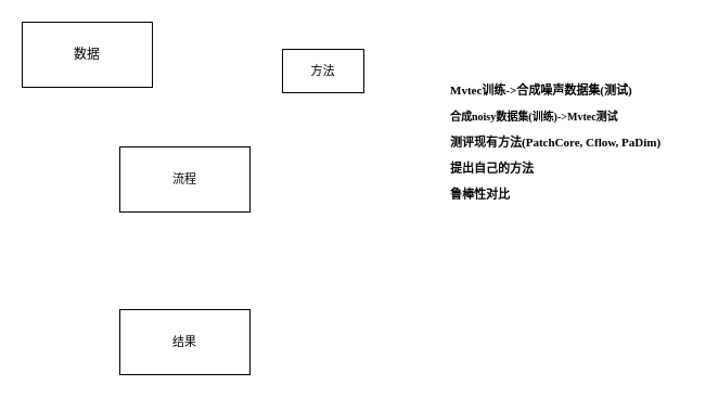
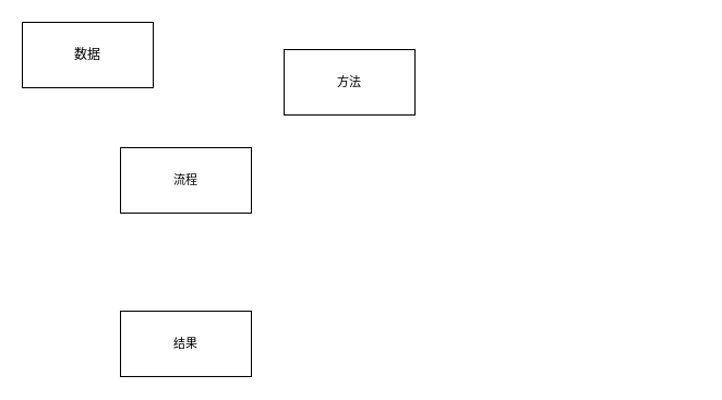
- <mxCell id="4" value="方法" style="whiteSpace=wrap;html=1;fontSize=11;" parent="1" vertex="1"><mxGeometry x="260" y="45" width="75" height="40" as="geometry" /></mxCell>
+ <mxCell id="4" value="方法" style="whiteSpace=wrap;html=1;fontSize=11;" parent="1" vertex="1"><mxGeometry x="260" y="45" width="120" height="60" as="geometry" /></mxCell>
- <mxCell id="3" value="&lt;h1&gt;&lt;p style=&quot;margin-top: 0pt ; margin-bottom: 0pt ; direction: ltr ; unicode-bidi: embed ; vertical-align: baseline&quot;&gt;&lt;font style=&quot;font-size: 11px&quot;&gt;&lt;span style=&quot;font-family: &amp;#34;times new roman&amp;#34;&quot;&gt;Mvtec&lt;/span&gt;&lt;span&gt;训练&lt;/span&gt;&lt;span style=&quot;font-family: &amp;#34;times new roman&amp;#34;&quot;&gt;-&amp;gt;&lt;/span&gt;&lt;span&gt;合成噪声数据集&lt;/span&gt;&lt;span style=&quot;font-family: &amp;#34;times new roman&amp;#34;&quot;&gt;(&lt;/span&gt;&lt;span&gt;测试&lt;/span&gt;&lt;span style=&quot;font-family: &amp;#34;times new roman&amp;#34;&quot;&gt;)&lt;/span&gt;&lt;/font&gt;&lt;/p&gt;&lt;p style=&quot;margin-top: 0pt ; margin-bottom: 0pt ; direction: ltr ; unicode-bidi: embed ; vertical-align: baseline&quot;&gt;&lt;font style=&quot;font-size: 10px&quot;&gt;合成&lt;span style=&quot;font-family: &amp;#34;times new roman&amp;#34;&quot;&gt;noisy&lt;/span&gt;数据集&lt;span style=&quot;font-family: &amp;#34;times new roman&amp;#34;&quot;&gt;(&lt;/span&gt;训练&lt;span style=&quot;font-family: &amp;#34;times new roman&amp;#34;&quot;&gt;)-&amp;gt;&lt;/span&gt;&lt;span style=&quot;font-family: &amp;#34;times new roman&amp;#34;&quot;&gt;Mvtec&lt;/span&gt;测试&lt;/font&gt;&lt;/p&gt;&lt;p style=&quot;margin-top: 0pt ; margin-bottom: 0pt ; direction: ltr ; unicode-bidi: embed ; vertical-align: baseline&quot;&gt;&lt;font style=&quot;font-size: 11px&quot;&gt;&lt;span&gt;测评现有方法&lt;/span&gt;&lt;span style=&quot;font-family: &amp;#34;times new roman&amp;#34;&quot;&gt;(&lt;/span&gt;&lt;span style=&quot;font-family: &amp;#34;times new roman&amp;#34;&quot;&gt;PatchCore&lt;/span&gt;&lt;span style=&quot;font-family: &amp;#34;times new roman&amp;#34;&quot;&gt;, &lt;/span&gt;&lt;span style=&quot;font-family: &amp;#34;times new roman&amp;#34;&quot;&gt;Cflow&lt;/span&gt;&lt;span style=&quot;font-family: &amp;#34;times new roman&amp;#34;&quot;&gt;, &lt;/span&gt;&lt;span style=&quot;font-family: &amp;#34;times new roman&amp;#34;&quot;&gt;PaDim&lt;/span&gt;&lt;span style=&quot;font-family: &amp;#34;times new roman&amp;#34;&quot;&gt;)&lt;/span&gt;&lt;/font&gt;&lt;/p&gt;&lt;p style=&quot;margin-top: 0pt ; margin-bottom: 0pt ; direction: ltr ; unicode-bidi: embed ; vertical-align: baseline&quot;&gt;&lt;span&gt;&lt;font style=&quot;font-size: 11px&quot;&gt;提出自己的方法&lt;/font&gt;&lt;/span&gt;&lt;/p&gt;&lt;p style=&quot;margin-top: 0pt ; margin-bottom: 0pt ; direction: ltr ; unicode-bidi: embed ; vertical-align: baseline&quot;&gt;&lt;span&gt;&lt;font style=&quot;font-size: 11px&quot;&gt;鲁棒性对比&lt;/font&gt;&lt;/span&gt;&lt;/p&gt;&lt;/h1&gt;" style="text;html=1;strokeColor=none;fillColor=none;spacing=5;spacingTop=-20;whiteSpace=wrap;overflow=hidden;rounded=0;fontSize=10;" parent="1" vertex="1"><mxGeometry x="410" y="65" width="230" height="230" as="geometry" /></mxCell>
